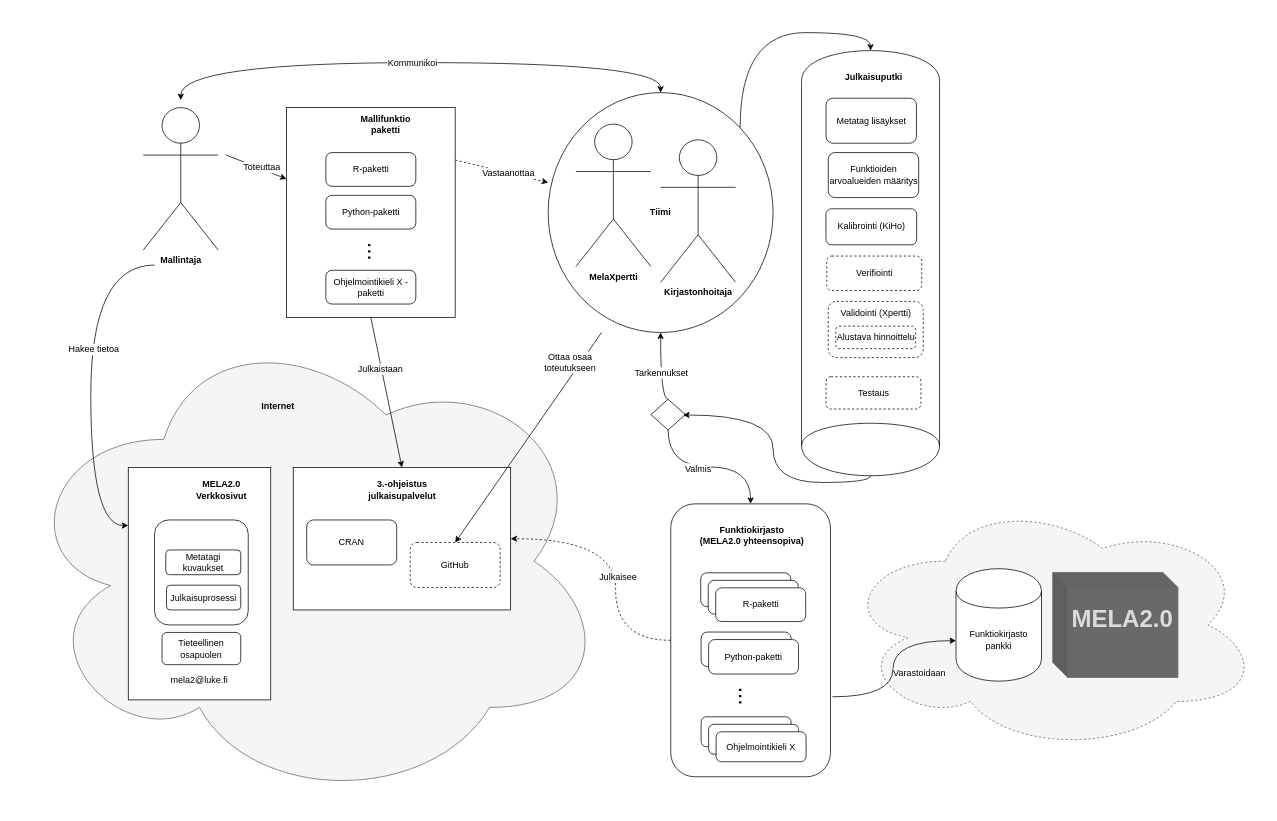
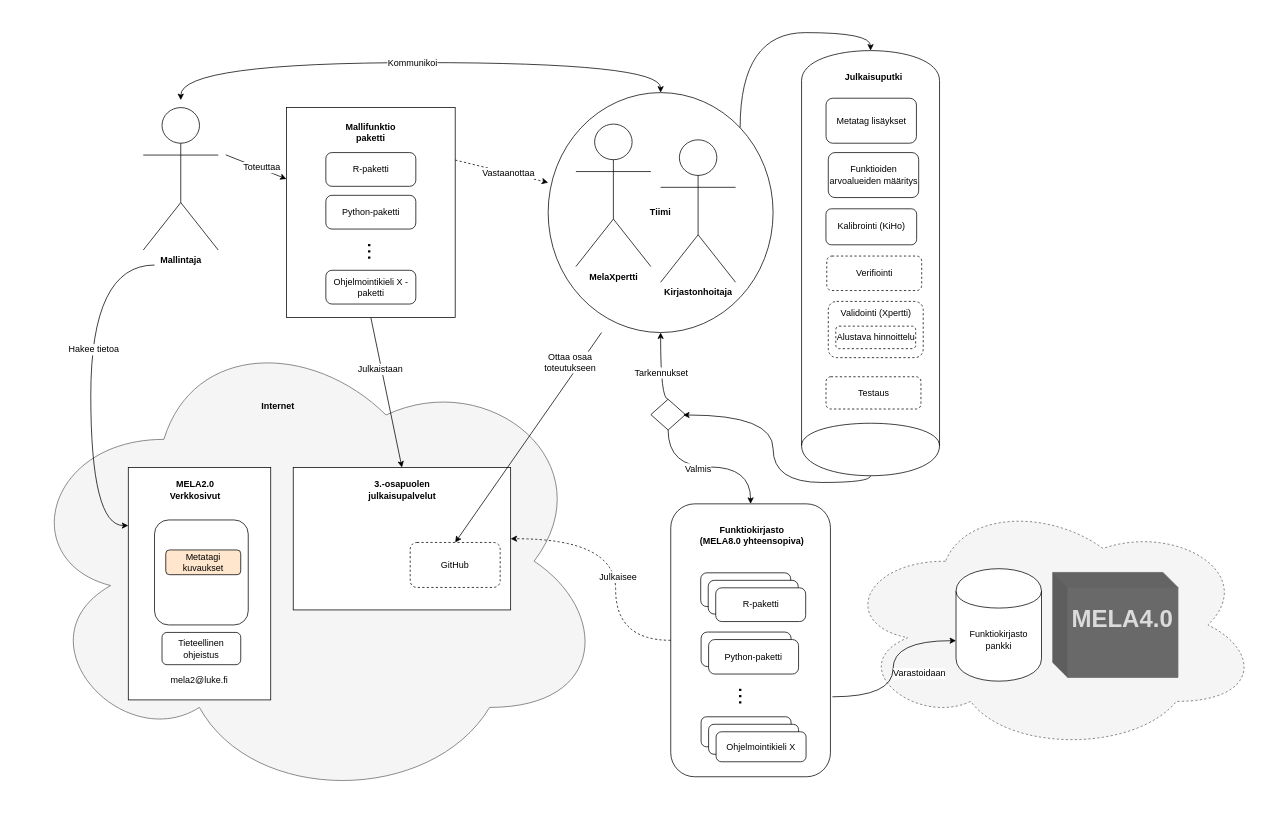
- <mxCell id="43" value="Mallifunktio paketti" style="text;html=1;strokeColor=none;fillColor=none;align=center;verticalAlign=middle;whiteSpace=wrap;rounded=0;glass=1;fontStyle=1" parent="1" vertex="1"><mxGeometry x="460" y="156" width="107" height="20" as="geometry" /></mxCell>
+ <mxCell id="43" value="Mallifunktio paketti" style="text;html=1;strokeColor=none;fillColor=none;align=center;verticalAlign=middle;whiteSpace=wrap;rounded=0;glass=1;fontStyle=1" parent="1" vertex="1"><mxGeometry x="440" y="166" width="107" height="20" as="geometry" /></mxCell>
- <mxCell id="14" value="MELA2.0 Verkkosivut" style="text;html=1;strokeColor=none;fillColor=none;align=center;verticalAlign=middle;whiteSpace=wrap;rounded=0;fontStyle=1" parent="1" vertex="1"><mxGeometry x="245" y="643" width="99" height="20" as="geometry" /></mxCell>
+ <mxCell id="14" value="MELA2.0 Verkkosivut" style="text;html=1;strokeColor=none;fillColor=none;align=center;verticalAlign=middle;whiteSpace=wrap;rounded=0;fontStyle=1" parent="1" vertex="1"><mxGeometry x="210" y="643" width="99" height="20" as="geometry" /></mxCell>
- <mxCell id="19" value="3.-ohjeistus julkaisupalvelut" style="text;html=1;strokeColor=none;fillColor=none;align=center;verticalAlign=middle;whiteSpace=wrap;rounded=0;fontStyle=1" parent="1" vertex="1"><mxGeometry x="485.5" y="643" width="99" height="20" as="geometry" /></mxCell>
+ <mxCell id="19" value="3.-osapuolen julkaisupalvelut" style="text;html=1;strokeColor=none;fillColor=none;align=center;verticalAlign=middle;whiteSpace=wrap;rounded=0;fontStyle=1" parent="1" vertex="1"><mxGeometry x="485.5" y="643" width="99" height="20" as="geometry" /></mxCell>
- <mxCell id="24" value="&lt;div&gt;Funktiokirjasto&lt;/div&gt;&lt;div&gt;(MELA2.0 yhteensopiva)&lt;br&gt;&lt;/div&gt;" style="text;html=1;strokeColor=none;fillColor=none;align=center;verticalAlign=middle;whiteSpace=wrap;rounded=0;fontStyle=1" parent="22" vertex="1"><mxGeometry x="33.5" y="32" width="150" height="20" as="geometry" /></mxCell>
+ <mxCell id="24" value="&lt;div&gt;Funktiokirjasto&lt;/div&gt;&lt;div&gt;(MELA8.0 yhteensopiva)&lt;br&gt;&lt;/div&gt;" style="text;html=1;strokeColor=none;fillColor=none;align=center;verticalAlign=middle;whiteSpace=wrap;rounded=0;fontStyle=1" parent="22" vertex="1"><mxGeometry x="33.5" y="32" width="150" height="20" as="geometry" /></mxCell>
- <mxCell id="18" value="CRAN" style="rounded=1;whiteSpace=wrap;html=1;" parent="1" vertex="1"><mxGeometry x="408" y="693" width="120" height="60" as="geometry" /></mxCell>
- <mxCell id="44" value="Metatagi kuvaukset" style="rounded=1;whiteSpace=wrap;html=1;glass=0;" parent="1" vertex="1"><mxGeometry x="220" y="733" width="100" height="33" as="geometry" /></mxCell>
+ <mxCell id="44" value="Metatagi kuvaukset" style="rounded=1;whiteSpace=wrap;html=1;glass=0;fillColor=#ffe6cc;" parent="1" vertex="1"><mxGeometry x="220" y="733" width="100" height="33" as="geometry" /></mxCell>
- <mxCell id="46" value="Julkaisuprosessi" style="rounded=1;glass=0;whiteSpace=wrap;html=1;" parent="1" vertex="1"><mxGeometry x="221" y="780" width="99" height="33" as="geometry" /></mxCell>
- <mxCell id="68" value="MELA2.0" style="text;html=1;strokeColor=none;fillColor=none;align=center;verticalAlign=middle;whiteSpace=wrap;rounded=0;fontSize=32;fontColor=#DBDBDB;fontStyle=1" parent="1" vertex="1"><mxGeometry x="1446" y="807.5" width="100" height="35" as="geometry" /></mxCell>
+ <mxCell id="68" value="MELA4.0" style="text;html=1;strokeColor=none;fillColor=none;align=center;verticalAlign=middle;whiteSpace=wrap;rounded=0;fontSize=32;fontColor=#DBDBDB;fontStyle=1" parent="1" vertex="1"><mxGeometry x="1446" y="807.5" width="100" height="35" as="geometry" /></mxCell>
- <mxCell id="51" value="Tieteellinen osapuolen" style="rounded=1;glass=0;whiteSpace=wrap;html=1;" parent="1" vertex="1"><mxGeometry x="215" y="843" width="105" height="43" as="geometry" /></mxCell>
+ <mxCell id="51" value="Tieteellinen ohjeistus" style="rounded=1;glass=0;whiteSpace=wrap;html=1;" parent="1" vertex="1"><mxGeometry x="215" y="843" width="105" height="43" as="geometry" /></mxCell>
